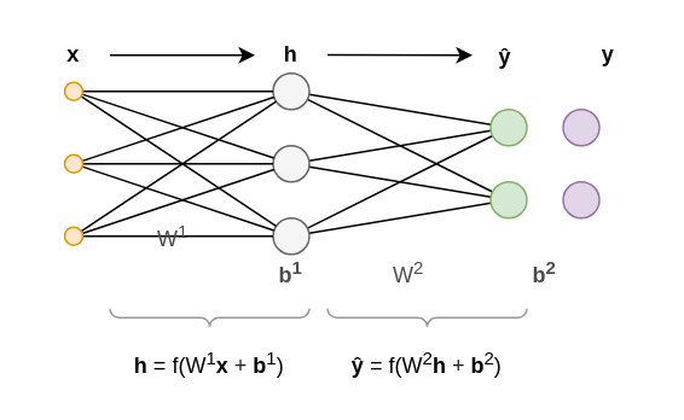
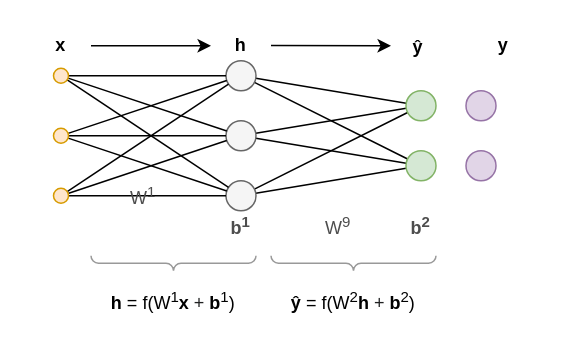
- <mxCell id="26" value="W&lt;sup&gt;2&lt;/sup&gt;" style="text;html=1;strokeColor=none;fillColor=none;align=center;verticalAlign=middle;whiteSpace=wrap;rounded=0;fontColor=#4D4D4D;" parent="1" vertex="1"><mxGeometry x="190" y="140" width="70" height="20" as="geometry" /></mxCell>
+ <mxCell id="26" value="W&lt;sup&gt;9&lt;/sup&gt;" style="text;html=1;strokeColor=none;fillColor=none;align=center;verticalAlign=middle;whiteSpace=wrap;rounded=0;fontColor=#4D4D4D;" parent="1" vertex="1"><mxGeometry x="190" y="140" width="70" height="20" as="geometry" /></mxCell>
- <mxCell id="28" value="b&lt;sup&gt;2&lt;/sup&gt;" style="text;html=1;strokeColor=none;fillColor=none;align=center;verticalAlign=middle;whiteSpace=wrap;rounded=0;fontStyle=1;fontColor=#4D4D4D;" parent="1" vertex="1"><mxGeometry x="280" y="140" width="40" height="20" as="geometry" /></mxCell>
+ <mxCell id="28" value="b&lt;sup&gt;2&lt;/sup&gt;" style="text;html=1;strokeColor=none;fillColor=none;align=center;verticalAlign=middle;whiteSpace=wrap;rounded=0;fontStyle=1;fontColor=#4D4D4D;" parent="1" vertex="1"><mxGeometry x="260" y="140" width="40" height="20" as="geometry" /></mxCell>
